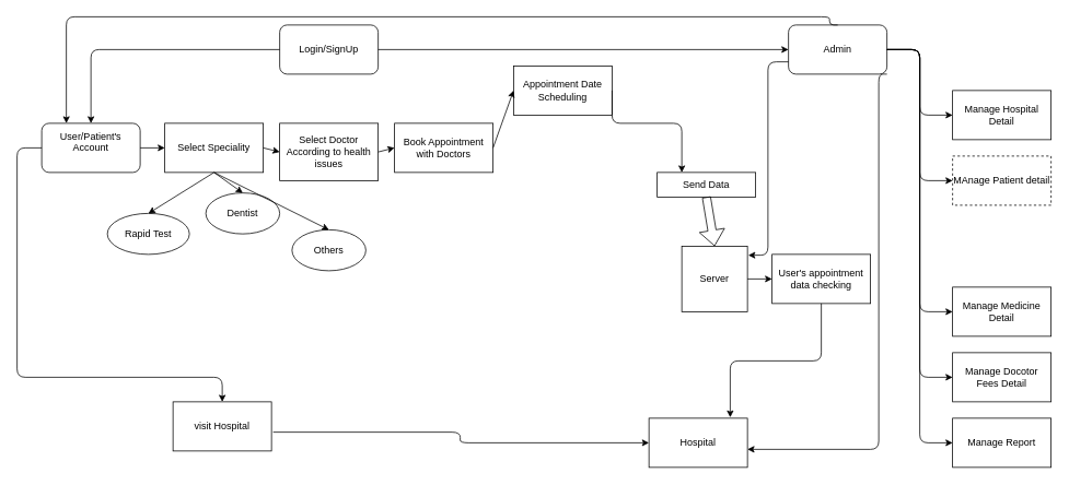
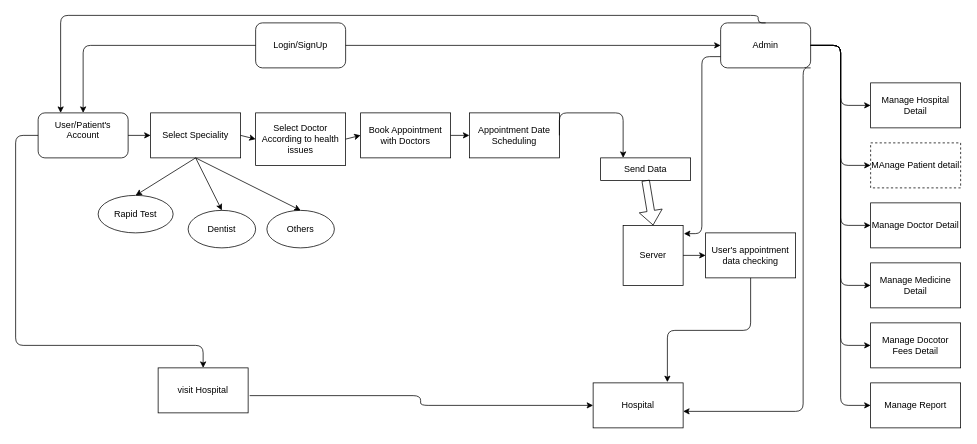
- <mxCell id="11" value="Appointment Date Scheduling" style="rounded=0;whiteSpace=wrap;html=1;" vertex="1" parent="1"><mxGeometry x="625" y="80" width="120" height="60" as="geometry" /></mxCell>
+ <mxCell id="11" value="Appointment Date Scheduling" style="rounded=0;whiteSpace=wrap;html=1;" vertex="1" parent="1"><mxGeometry x="625" y="150" width="120" height="60" as="geometry" /></mxCell>
- <mxCell id="6" value="Dentist" style="ellipse;whiteSpace=wrap;html=1;" vertex="1" parent="1"><mxGeometry x="250" y="235" width="90" height="50" as="geometry" /></mxCell>
+ <mxCell id="6" value="Dentist" style="ellipse;whiteSpace=wrap;html=1;" vertex="1" parent="1"><mxGeometry x="250" y="280" width="90" height="50" as="geometry" /></mxCell>
+ <mxCell id="44" value="" style="endArrow=classic;html=1;exitX=1;exitY=0.5;exitDx=0;exitDy=0;entryX=0;entryY=0.5;entryDx=0;entryDy=0;edgeStyle=orthogonalEdgeStyle;" edge="1" parent="1" source="12" target="36"><mxGeometry width="50" height="50" relative="1" as="geometry"><mxPoint x="620" y="410" as="sourcePoint" /><mxPoint x="670" y="360" as="targetPoint" /></mxGeometry></mxCell>
+ <mxCell id="36" value="Manage Doctor Detail" style="rounded=0;whiteSpace=wrap;html=1;" vertex="1" parent="1"><mxGeometry x="1160" y="270" width="120" height="60" as="geometry" /></mxCell>
